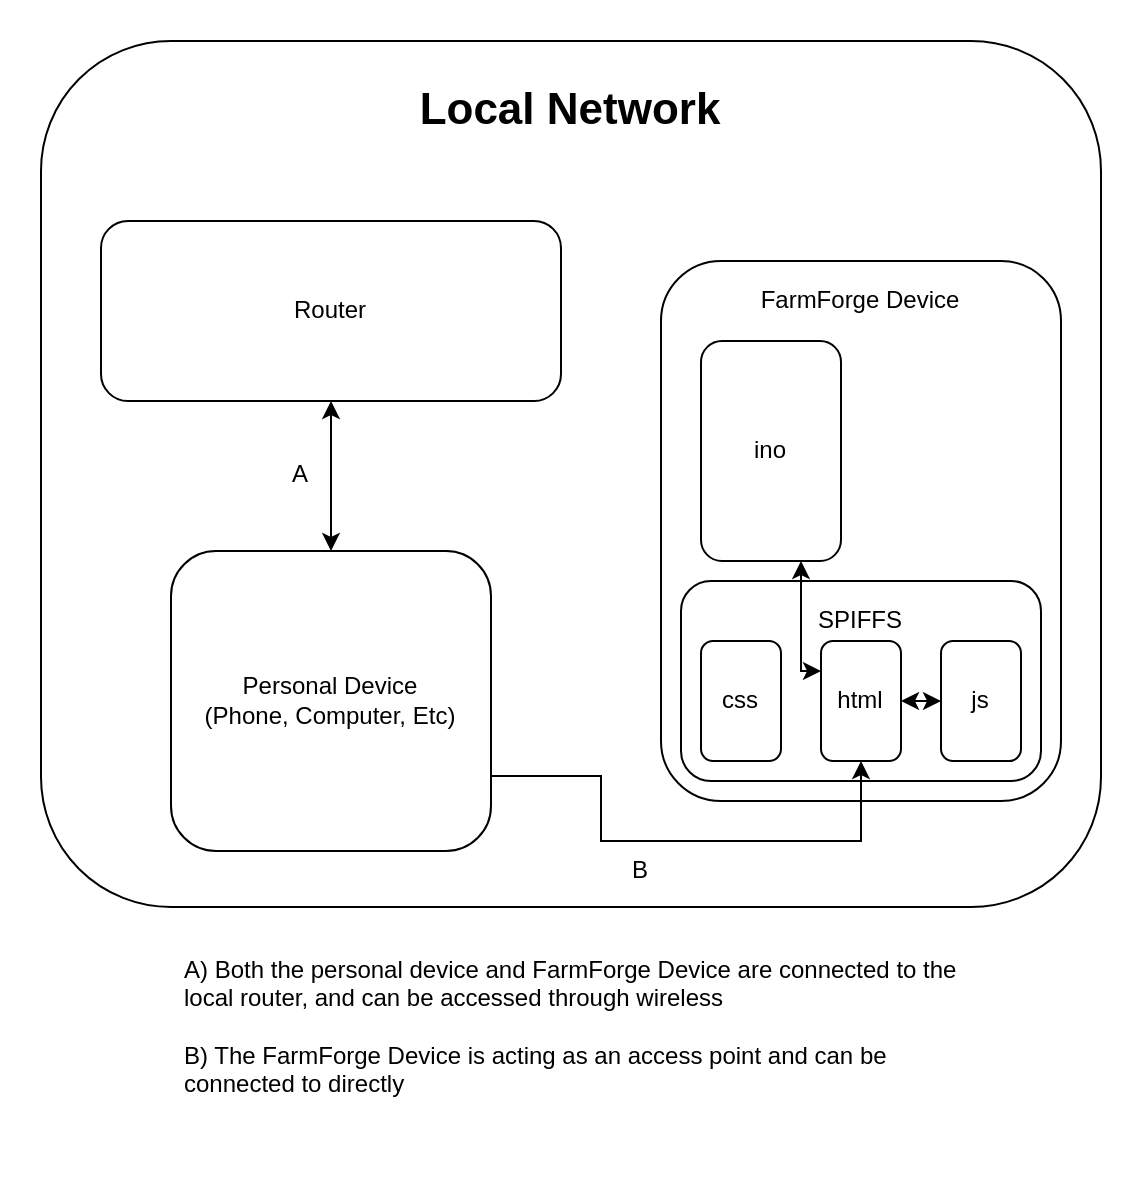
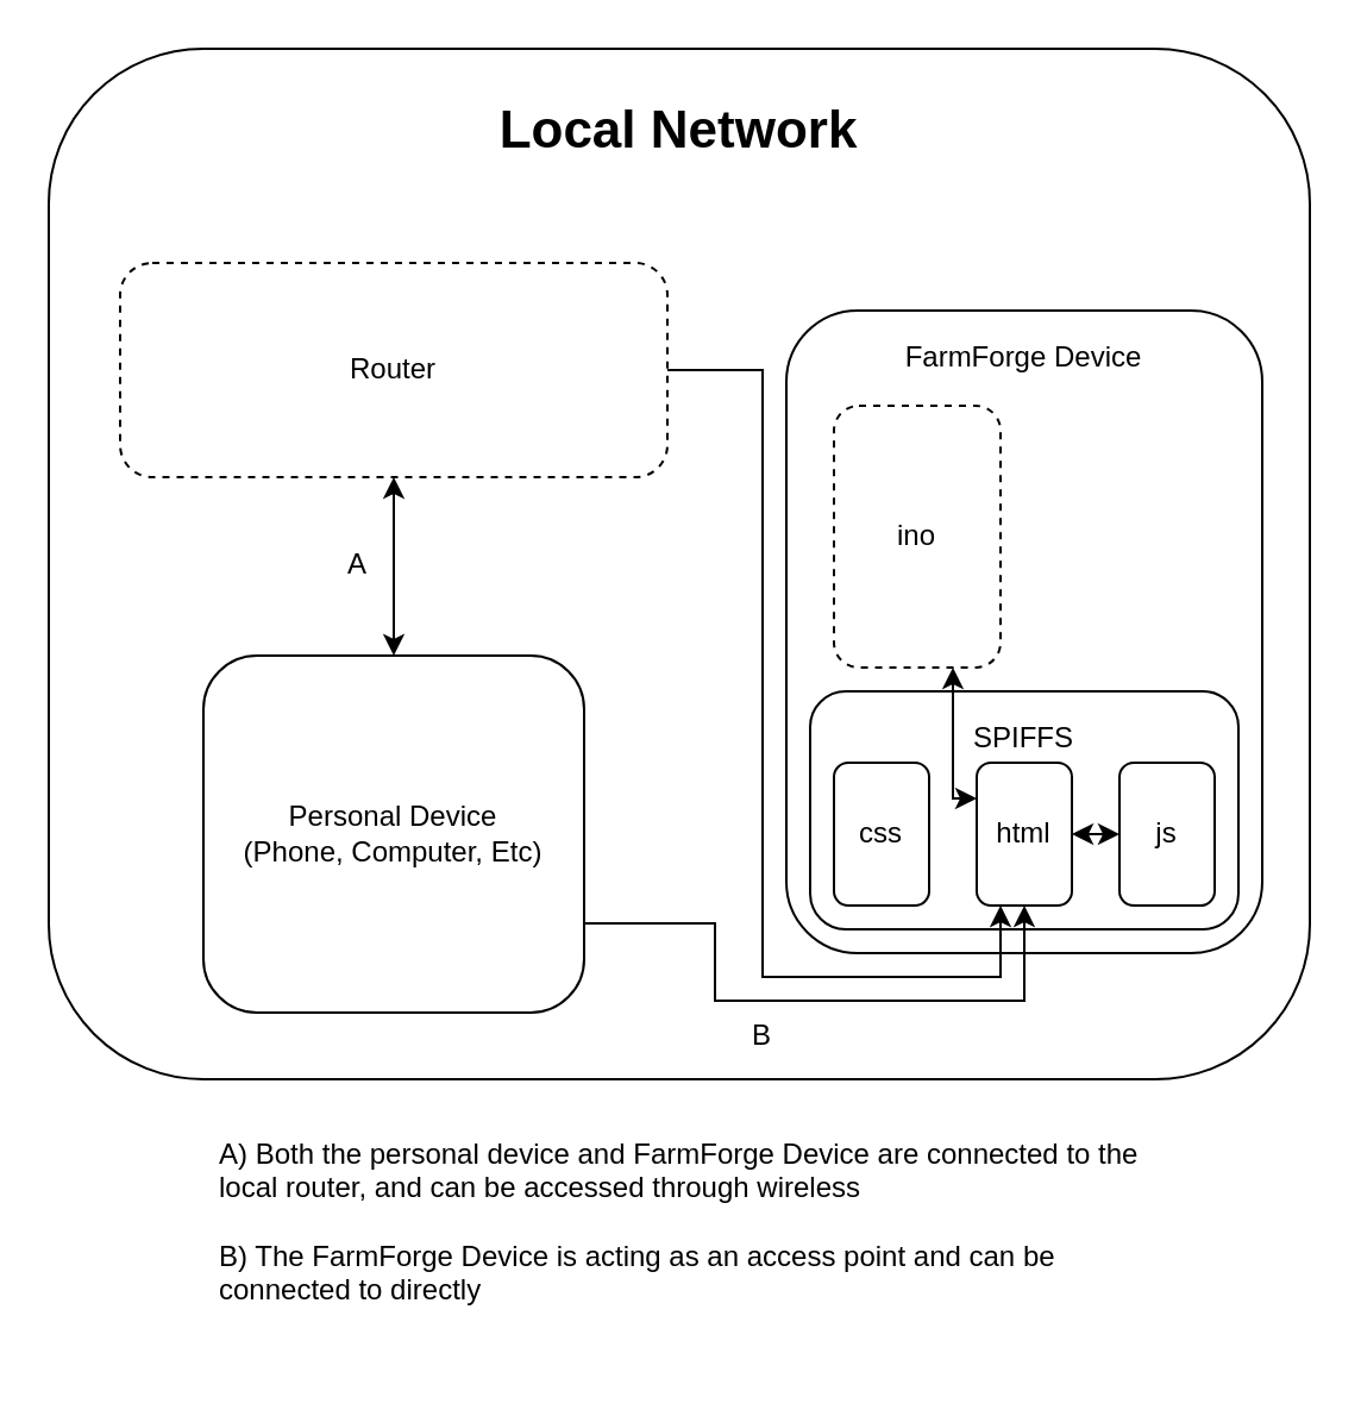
- <mxCell id="18" value="Router" style="rounded=1;whiteSpace=wrap;html=1;" parent="1" vertex="1"><mxGeometry x="50" y="110" width="230" height="90" as="geometry" /></mxCell>
+ <mxCell id="18" value="Router" style="rounded=1;whiteSpace=wrap;html=1;dashed=1;" parent="1" vertex="1"><mxGeometry x="50" y="110" width="230" height="90" as="geometry" /></mxCell>
- <mxCell id="13" value="ino" style="rounded=1;whiteSpace=wrap;html=1;" parent="1" vertex="1"><mxGeometry x="350" y="170" width="70" height="110" as="geometry" /></mxCell>
+ <mxCell id="13" value="ino" style="rounded=1;whiteSpace=wrap;html=1;dashed=1;" parent="1" vertex="1"><mxGeometry x="350" y="170" width="70" height="110" as="geometry" /></mxCell>
+ <mxCell id="17" style="edgeStyle=orthogonalEdgeStyle;rounded=0;orthogonalLoop=1;jettySize=auto;html=1;exitX=1;exitY=0.5;exitDx=0;exitDy=0;entryX=0.25;entryY=1;entryDx=0;entryDy=0;" edge="1" parent="1" source="18" target="11"><mxGeometry relative="1" as="geometry"><Array as="points"><mxPoint x="320" y="155" /><mxPoint x="320" y="410" /><mxPoint x="420" y="410" /></Array></mxGeometry></mxCell>
